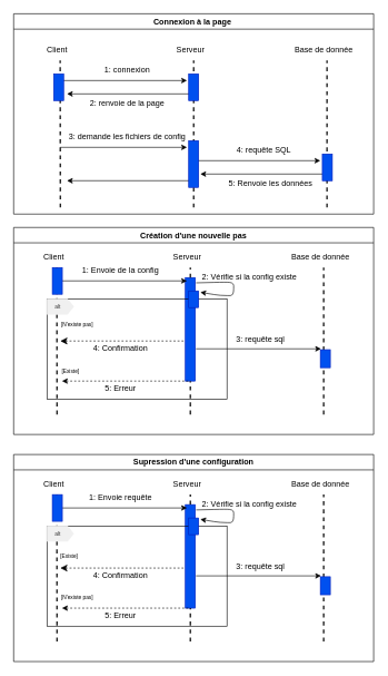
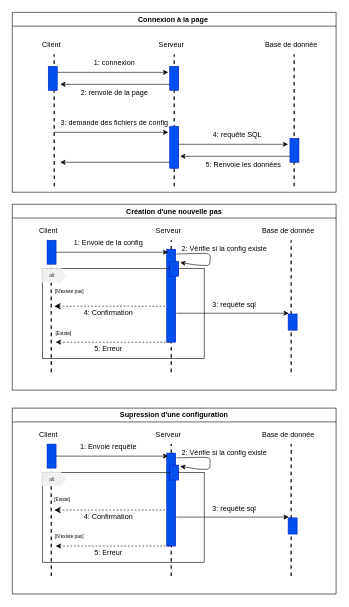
- <mxCell id="14" value="3: demande les fichiers de config" style="text;html=1;align=center;verticalAlign=middle;resizable=0;points=[];autosize=1;strokeColor=none;fillColor=none;" vertex="1" parent="1"><mxGeometry x="90" y="190" width="200" height="30" as="geometry" /></mxCell>
+ <mxCell id="14" value="3: demande des fichiers de config" style="text;html=1;align=center;verticalAlign=middle;resizable=0;points=[];autosize=1;strokeColor=none;fillColor=none;" vertex="1" parent="1"><mxGeometry x="90" y="190" width="200" height="30" as="geometry" /></mxCell>
